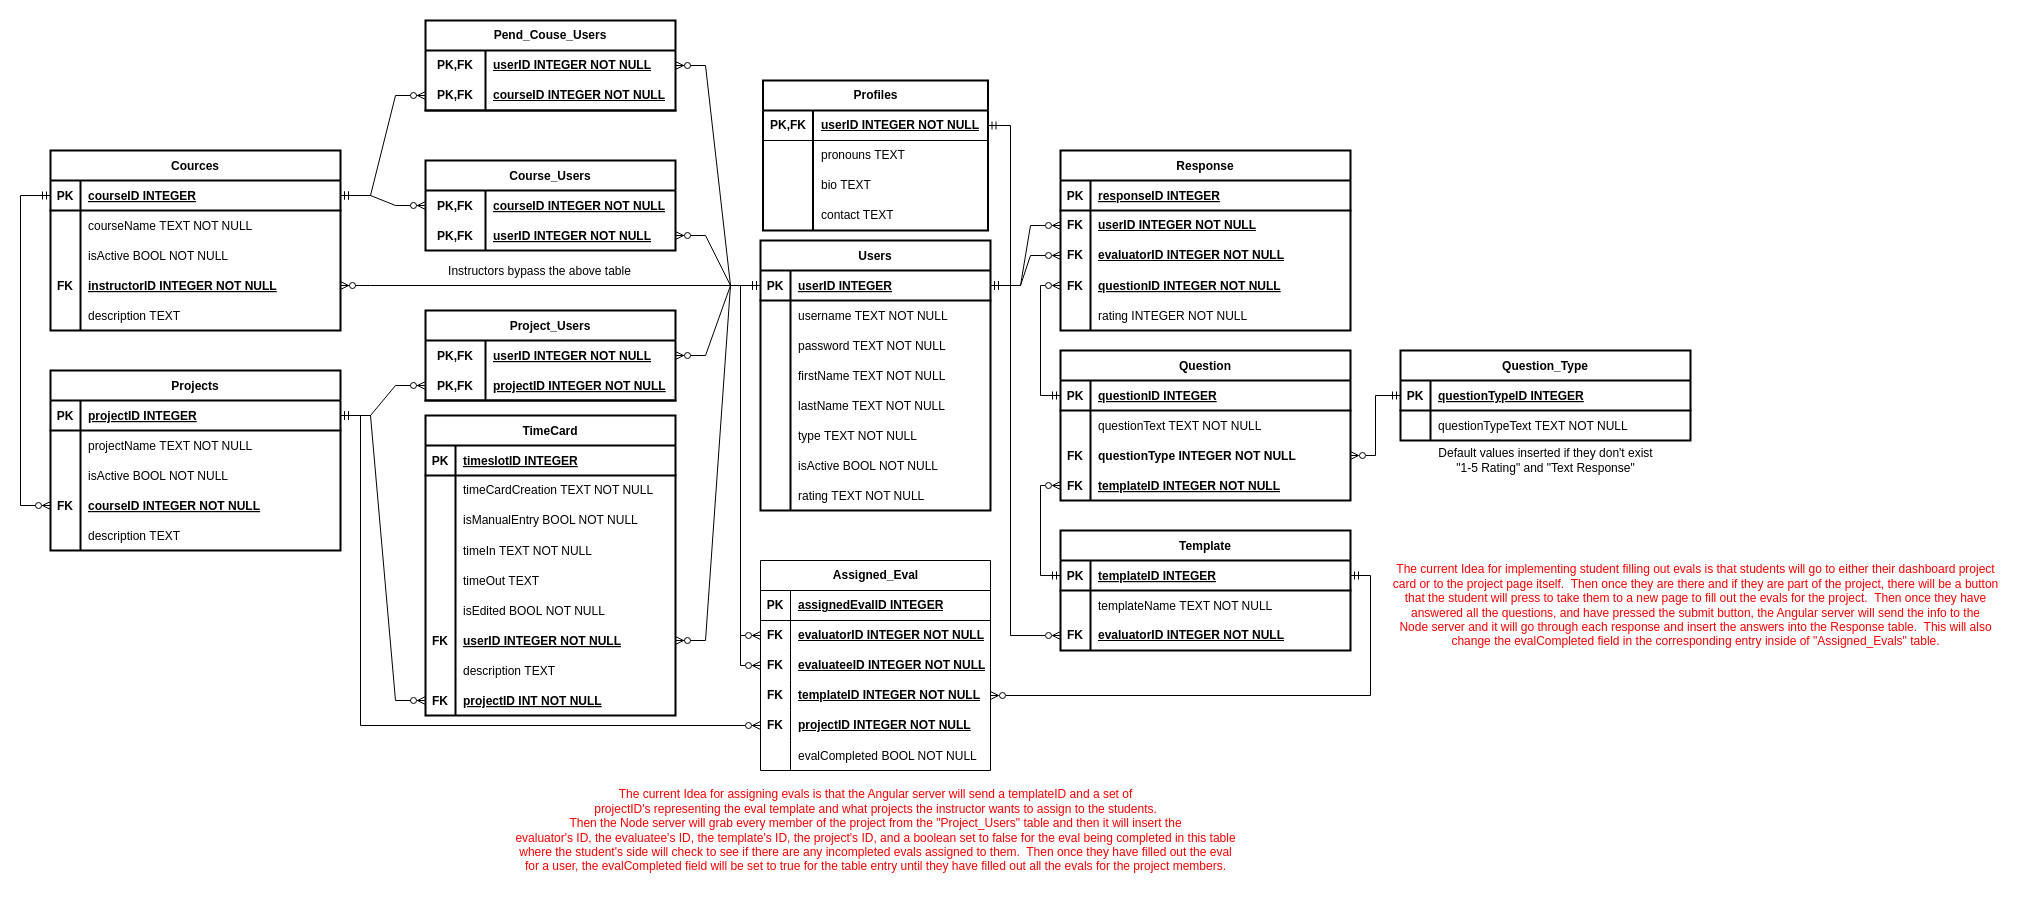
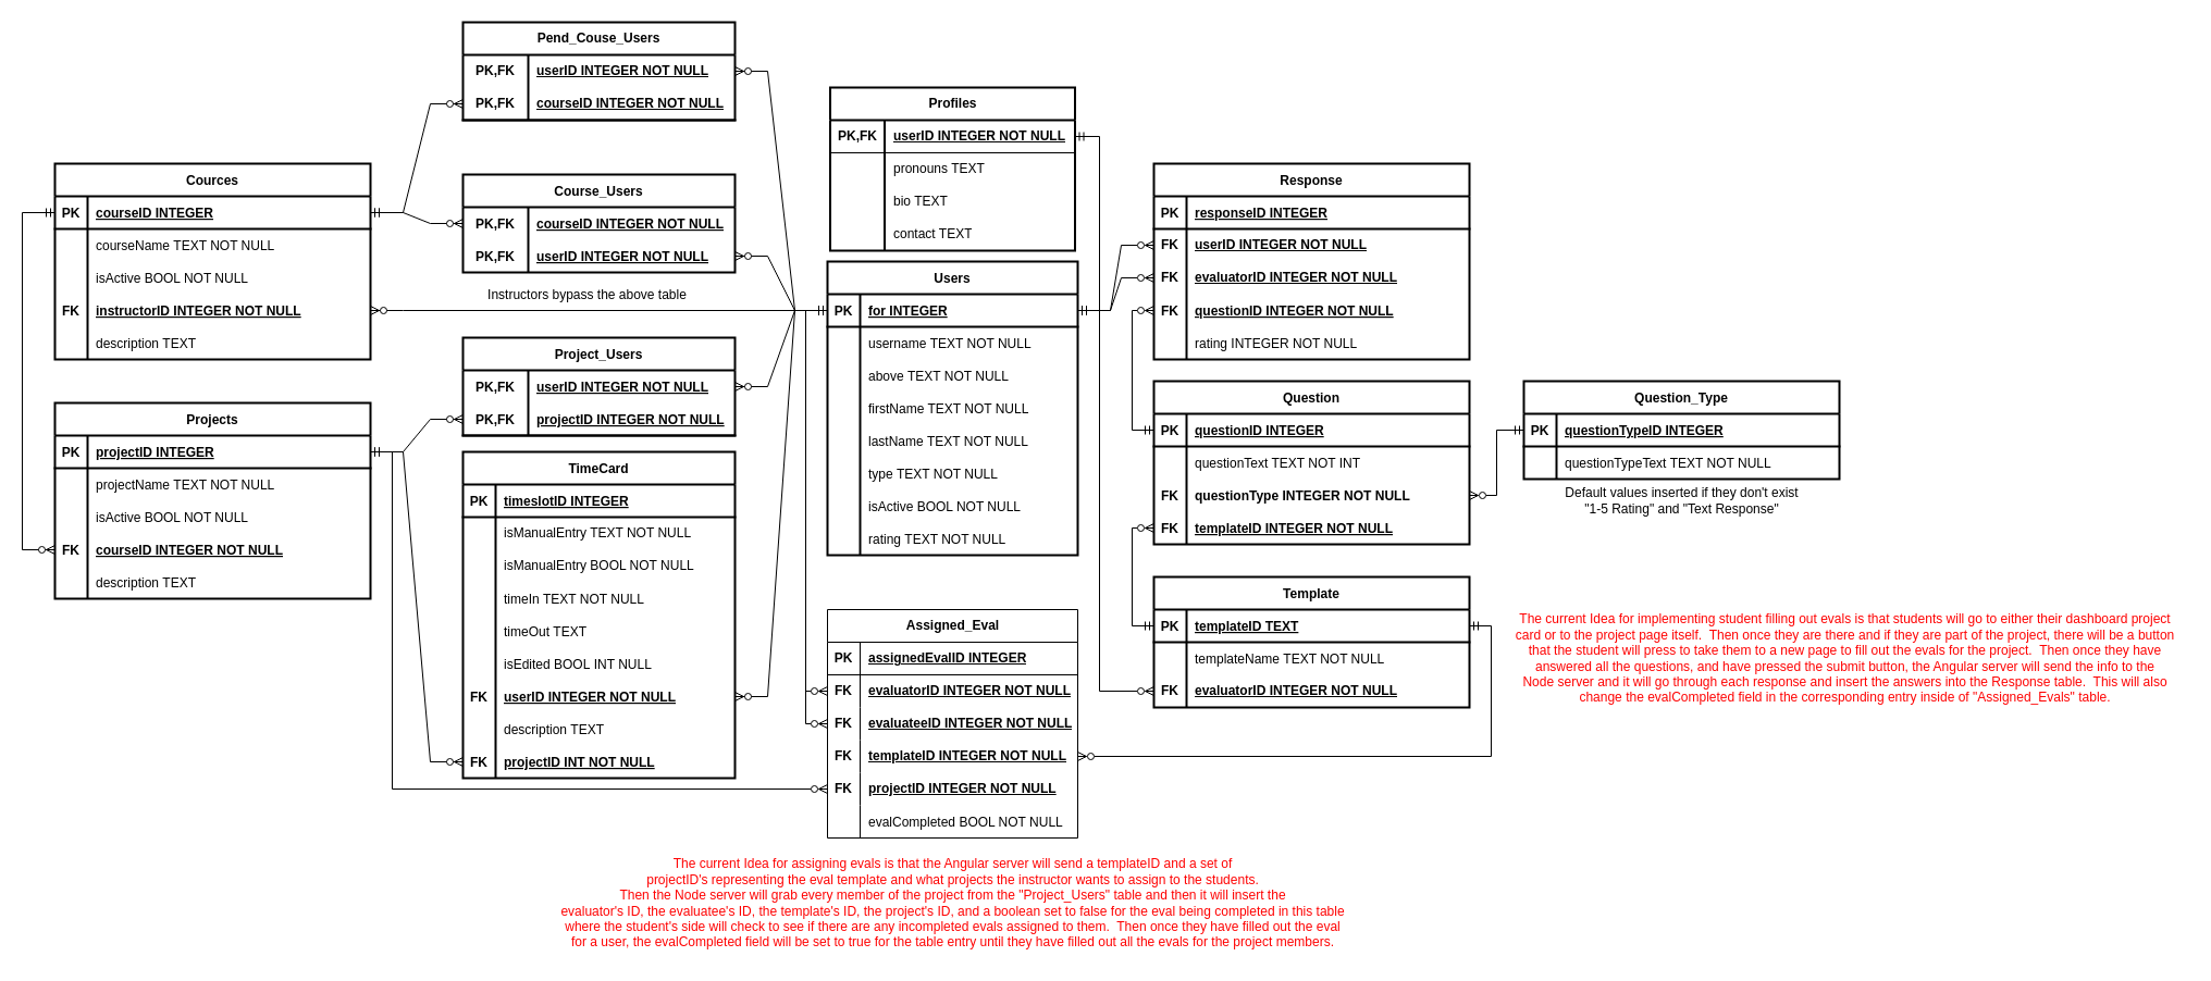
- <mxCell id="6" value="userID INTEGER" style="shape=partialRectangle;connectable=0;fillColor=none;top=0;left=0;bottom=0;right=0;align=left;spacingLeft=6;fontStyle=5;overflow=hidden;strokeWidth=2;fontSize=12;" vertex="1" parent="4"><mxGeometry x="30" width="200" height="30" as="geometry"><mxRectangle width="200" height="30" as="alternateBounds" /></mxGeometry></mxCell>
+ <mxCell id="6" value="for INTEGER" style="shape=partialRectangle;connectable=0;fillColor=none;top=0;left=0;bottom=0;right=0;align=left;spacingLeft=6;fontStyle=5;overflow=hidden;strokeWidth=2;fontSize=12;" vertex="1" parent="4"><mxGeometry x="30" width="200" height="30" as="geometry"><mxRectangle width="200" height="30" as="alternateBounds" /></mxGeometry></mxCell>
- <mxCell id="12" value="password TEXT NOT NULL" style="shape=partialRectangle;connectable=0;fillColor=none;top=0;left=0;bottom=0;right=0;align=left;spacingLeft=6;overflow=hidden;strokeWidth=2;fontSize=12;" vertex="1" parent="10"><mxGeometry x="30" width="200" height="30" as="geometry"><mxRectangle width="200" height="30" as="alternateBounds" /></mxGeometry></mxCell>
+ <mxCell id="12" value="above TEXT NOT NULL" style="shape=partialRectangle;connectable=0;fillColor=none;top=0;left=0;bottom=0;right=0;align=left;spacingLeft=6;overflow=hidden;strokeWidth=2;fontSize=12;" vertex="1" parent="10"><mxGeometry x="30" width="200" height="30" as="geometry"><mxRectangle width="200" height="30" as="alternateBounds" /></mxGeometry></mxCell>
- <mxCell id="139" value="questionText TEXT NOT NULL" style="shape=partialRectangle;connectable=0;fillColor=none;top=0;left=0;bottom=0;right=0;align=left;spacingLeft=6;overflow=hidden;strokeWidth=2;fontSize=12;" vertex="1" parent="137"><mxGeometry x="30" width="260" height="30" as="geometry"><mxRectangle width="260" height="30" as="alternateBounds" /></mxGeometry></mxCell>
+ <mxCell id="139" value="questionText TEXT NOT INT" style="shape=partialRectangle;connectable=0;fillColor=none;top=0;left=0;bottom=0;right=0;align=left;spacingLeft=6;overflow=hidden;strokeWidth=2;fontSize=12;" vertex="1" parent="137"><mxGeometry x="30" width="260" height="30" as="geometry"><mxRectangle width="260" height="30" as="alternateBounds" /></mxGeometry></mxCell>
- <mxCell id="41" value="timeCardCreation TEXT NOT NULL" style="shape=partialRectangle;connectable=0;fillColor=none;top=0;left=0;bottom=0;right=0;align=left;spacingLeft=6;overflow=hidden;strokeWidth=2;verticalAlign=middle;fontFamily=Helvetica;fontSize=12;fontColor=default;html=1;" vertex="1" parent="39"><mxGeometry x="30" width="220" height="30" as="geometry"><mxRectangle width="220" height="30" as="alternateBounds" /></mxGeometry></mxCell>
+ <mxCell id="41" value="isManualEntry TEXT NOT NULL" style="shape=partialRectangle;connectable=0;fillColor=none;top=0;left=0;bottom=0;right=0;align=left;spacingLeft=6;overflow=hidden;strokeWidth=2;verticalAlign=middle;fontFamily=Helvetica;fontSize=12;fontColor=default;html=1;" vertex="1" parent="39"><mxGeometry x="30" width="220" height="30" as="geometry"><mxRectangle width="220" height="30" as="alternateBounds" /></mxGeometry></mxCell>
- <mxCell id="150" value="templateID INTEGER" style="shape=partialRectangle;connectable=0;fillColor=none;top=0;left=0;bottom=0;right=0;align=left;spacingLeft=6;fontStyle=5;overflow=hidden;strokeWidth=2;fontSize=12;" vertex="1" parent="148"><mxGeometry x="30" width="260" height="30" as="geometry"><mxRectangle width="260" height="30" as="alternateBounds" /></mxGeometry></mxCell>
+ <mxCell id="150" value="templateID TEXT" style="shape=partialRectangle;connectable=0;fillColor=none;top=0;left=0;bottom=0;right=0;align=left;spacingLeft=6;fontStyle=5;overflow=hidden;strokeWidth=2;fontSize=12;" vertex="1" parent="148"><mxGeometry x="30" width="260" height="30" as="geometry"><mxRectangle width="260" height="30" as="alternateBounds" /></mxGeometry></mxCell>
- <mxCell id="53" value="isEdited BOOL NOT NULL" style="shape=partialRectangle;connectable=0;fillColor=none;top=0;left=0;bottom=0;right=0;align=left;spacingLeft=6;overflow=hidden;strokeWidth=2;fontSize=12;" vertex="1" parent="51"><mxGeometry x="30" width="220" height="30" as="geometry"><mxRectangle width="220" height="30" as="alternateBounds" /></mxGeometry></mxCell>
+ <mxCell id="53" value="isEdited BOOL INT NULL" style="shape=partialRectangle;connectable=0;fillColor=none;top=0;left=0;bottom=0;right=0;align=left;spacingLeft=6;overflow=hidden;strokeWidth=2;fontSize=12;" vertex="1" parent="51"><mxGeometry x="30" width="220" height="30" as="geometry"><mxRectangle width="220" height="30" as="alternateBounds" /></mxGeometry></mxCell>
